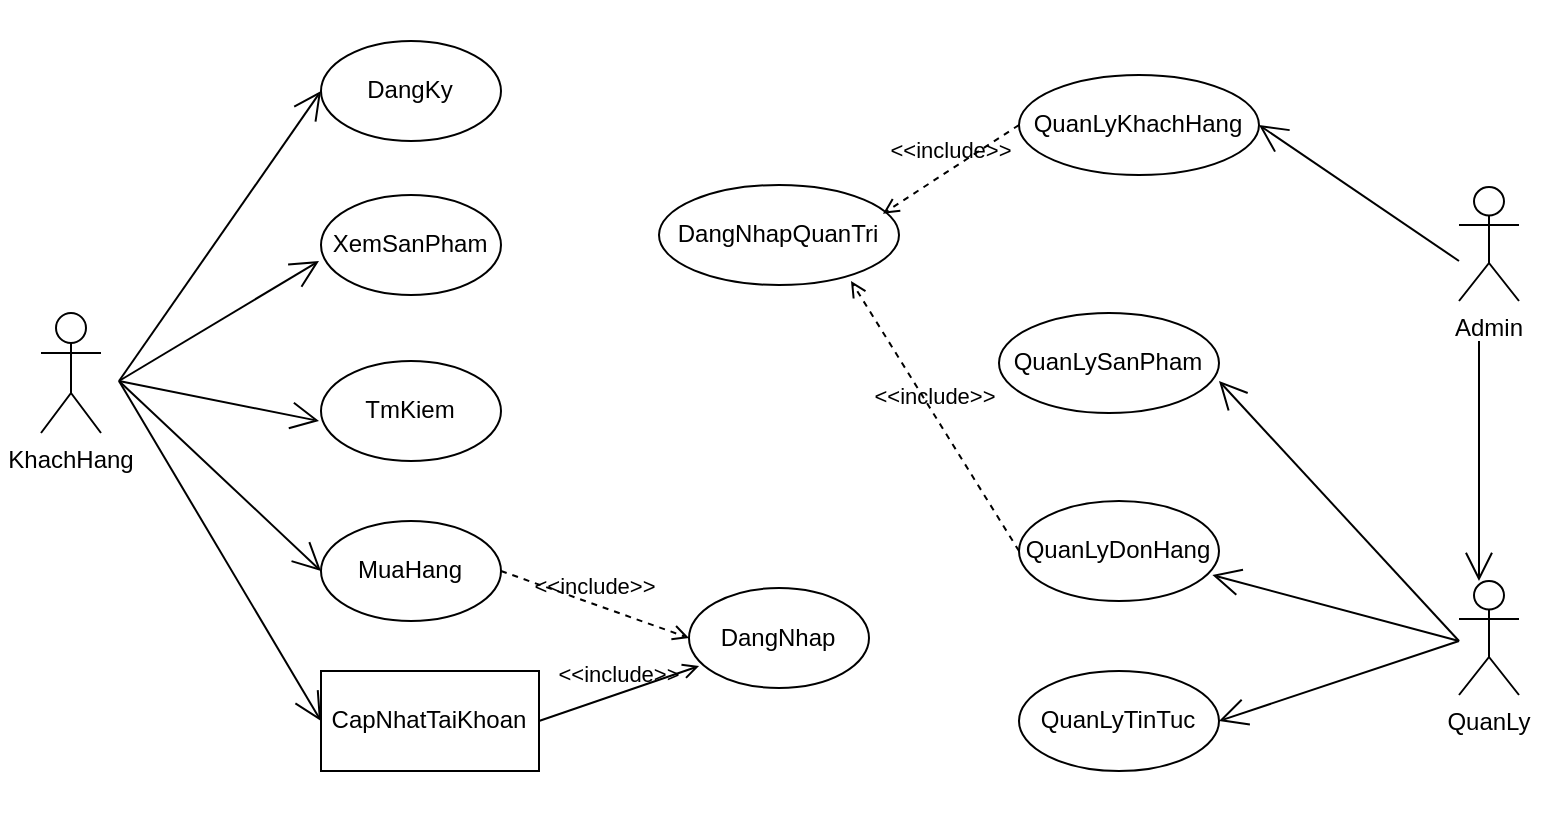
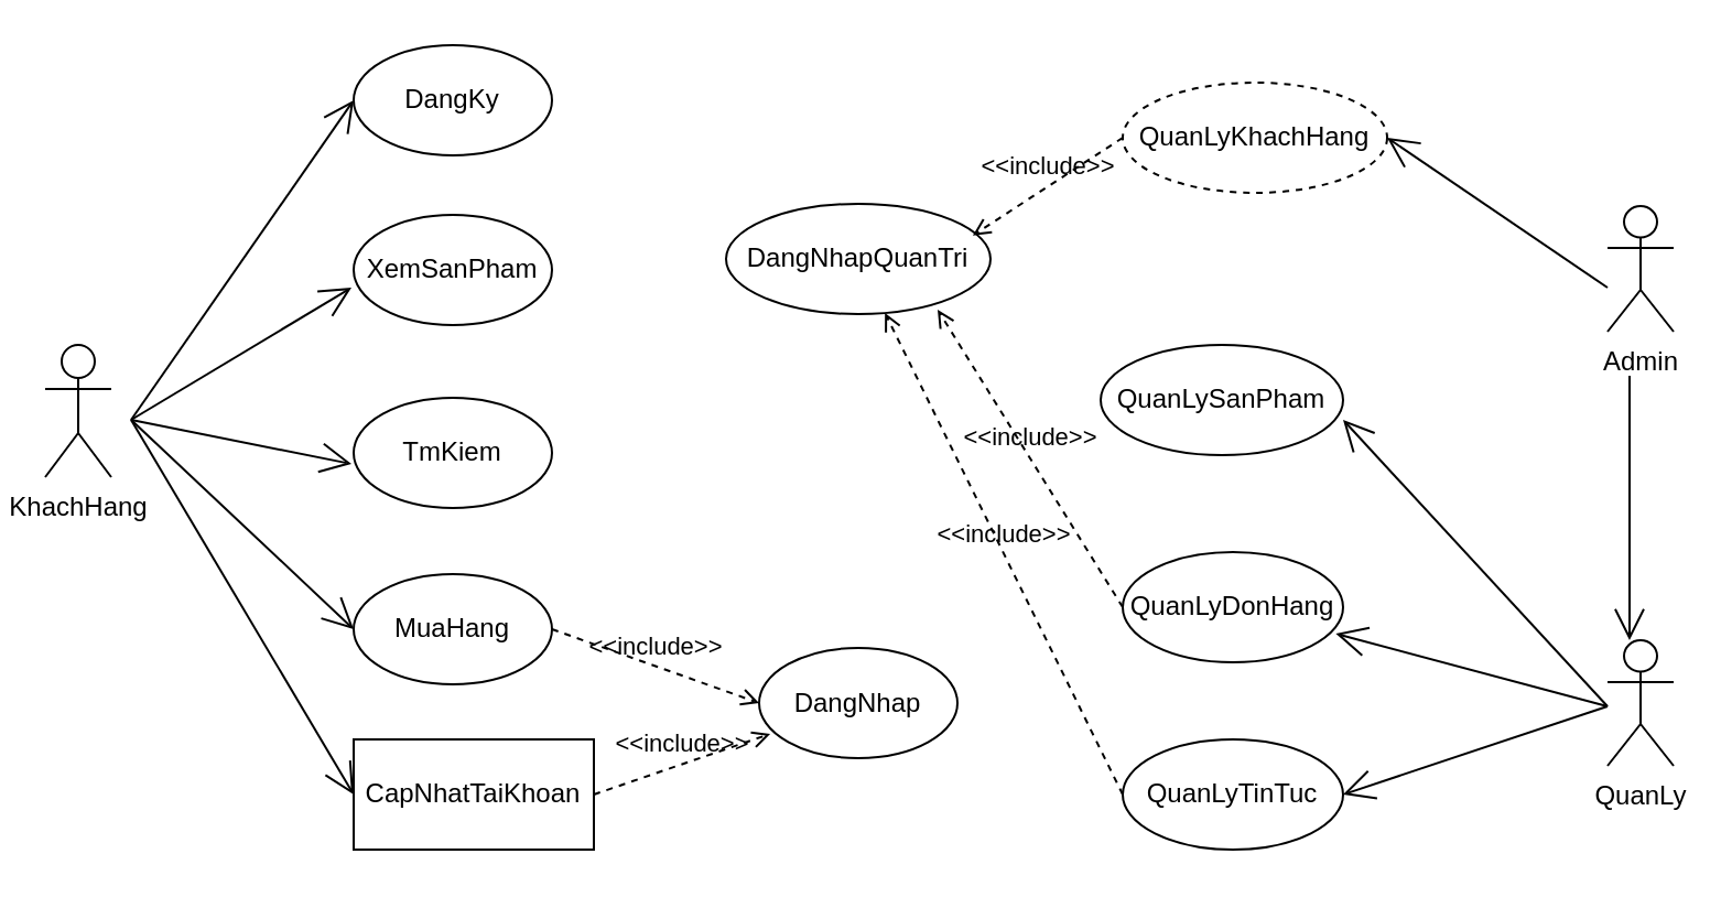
- <mxCell id="16" value="QuanLyKhachHang" style="ellipse;whiteSpace=wrap;html=1;" parent="1" vertex="1"><mxGeometry x="509" y="37" width="120" height="50" as="geometry" /></mxCell>
+ <mxCell id="16" value="QuanLyKhachHang" style="ellipse;whiteSpace=wrap;html=1;dashed=1;" parent="1" vertex="1"><mxGeometry x="509" y="37" width="120" height="50" as="geometry" /></mxCell>
+ <mxCell id="30" value="&amp;lt;&amp;lt;include&amp;gt;&amp;gt;" style="edgeStyle=none;html=1;endArrow=open;verticalAlign=bottom;dashed=1;labelBackgroundColor=none;exitX=0;exitY=0.5;exitDx=0;exitDy=0;" parent="1" source="17" target="27" edge="1"><mxGeometry width="160" relative="1" as="geometry"><mxPoint x="499" y="283" as="sourcePoint" /><mxPoint x="452" y="166" as="targetPoint" /></mxGeometry></mxCell>
- <mxCell id="25" value="&amp;lt;&amp;lt;include&amp;gt;&amp;gt;" style="edgeStyle=none;html=1;endArrow=open;verticalAlign=bottom;dashed=0;labelBackgroundColor=none;exitX=1;exitY=0.5;exitDx=0;exitDy=0;entryX=0.056;entryY=0.78;entryDx=0;entryDy=0;entryPerimeter=0;" parent="1" source="7" target="8" edge="1"><mxGeometry width="160" relative="1" as="geometry"><mxPoint x="9" y="410" as="sourcePoint" /><mxPoint x="169" y="410" as="targetPoint" /></mxGeometry></mxCell>
+ <mxCell id="25" value="&amp;lt;&amp;lt;include&amp;gt;&amp;gt;" style="edgeStyle=none;html=1;endArrow=open;verticalAlign=bottom;dashed=1;labelBackgroundColor=none;exitX=1;exitY=0.5;exitDx=0;exitDy=0;entryX=0.056;entryY=0.78;entryDx=0;entryDy=0;entryPerimeter=0;" parent="1" source="7" target="8" edge="1"><mxGeometry width="160" relative="1" as="geometry"><mxPoint x="9" y="410" as="sourcePoint" /><mxPoint x="169" y="410" as="targetPoint" /></mxGeometry></mxCell>
